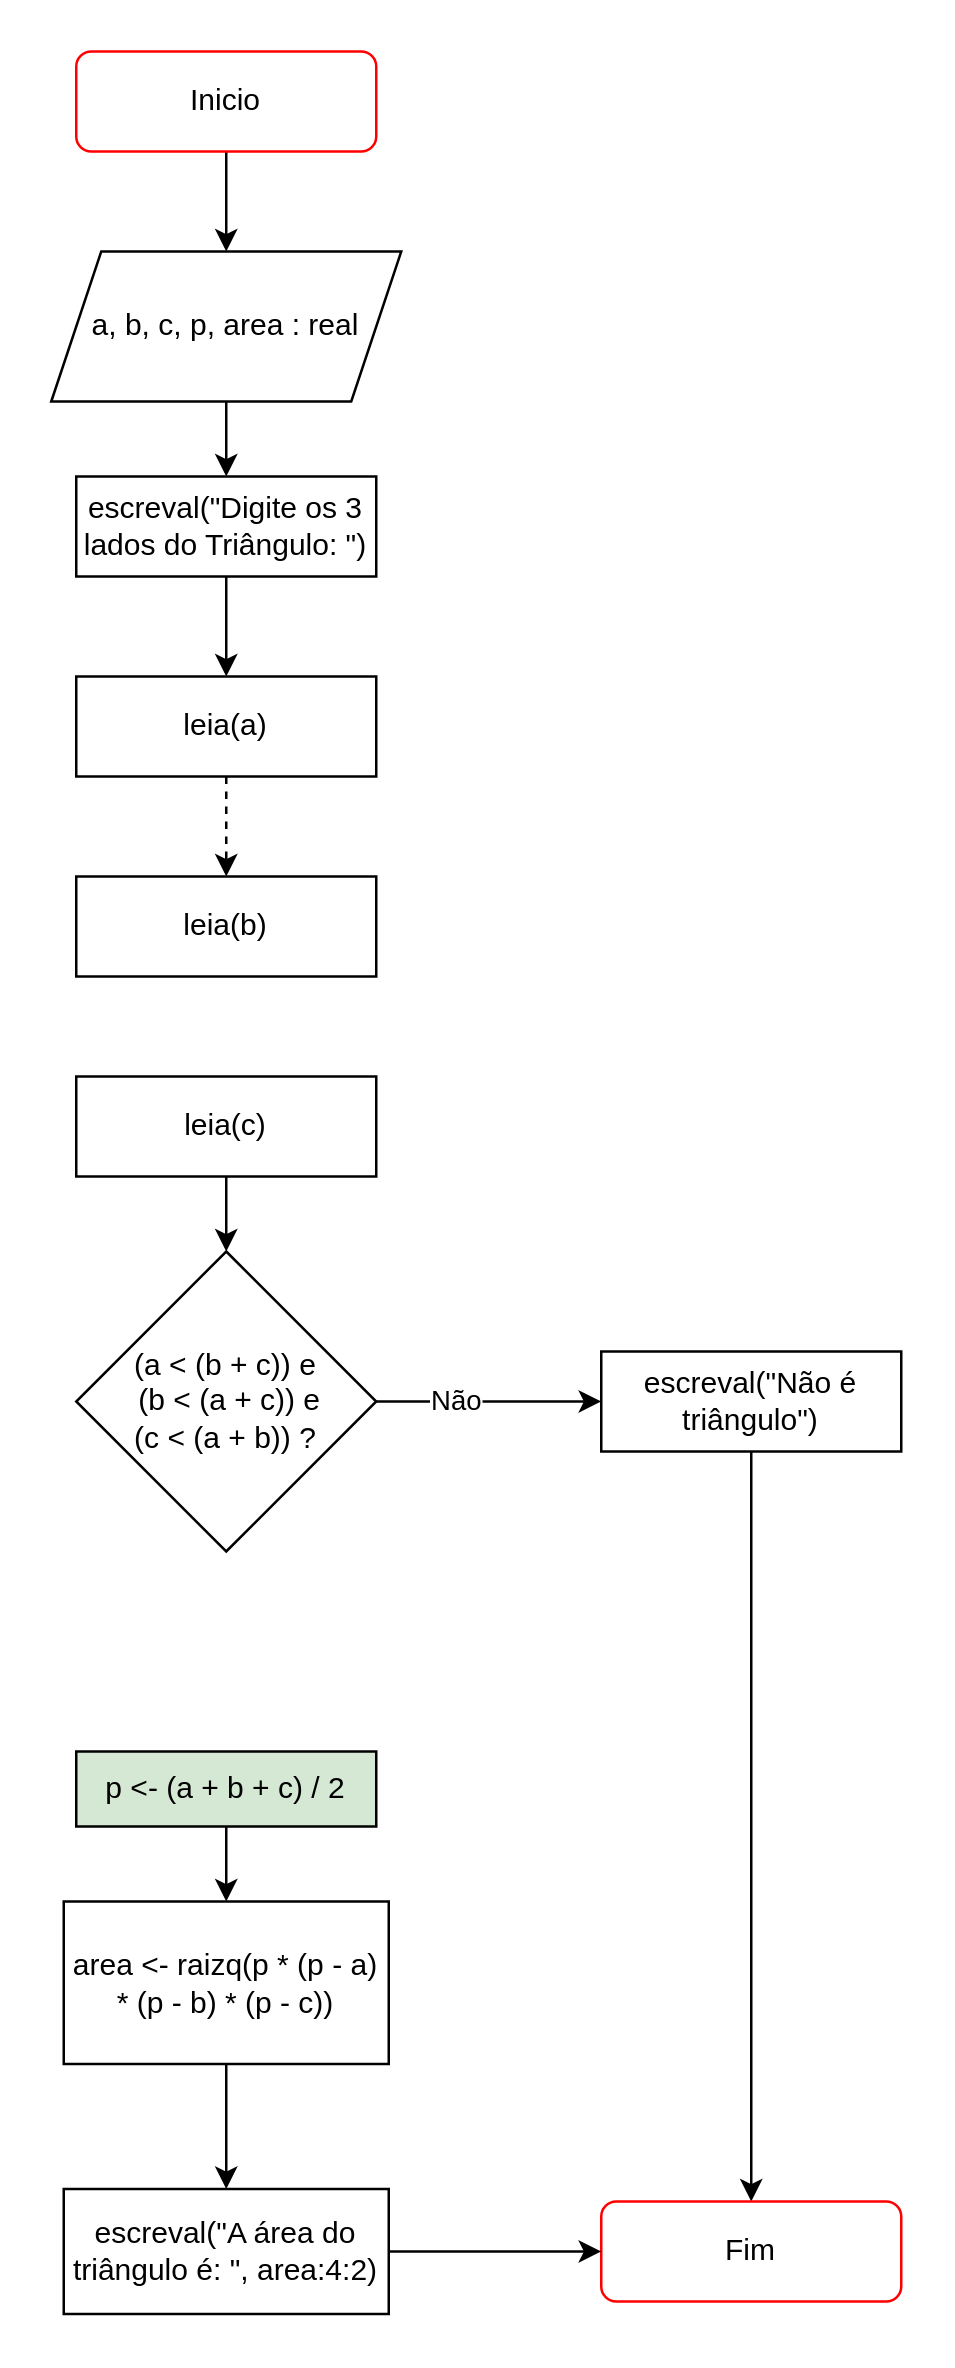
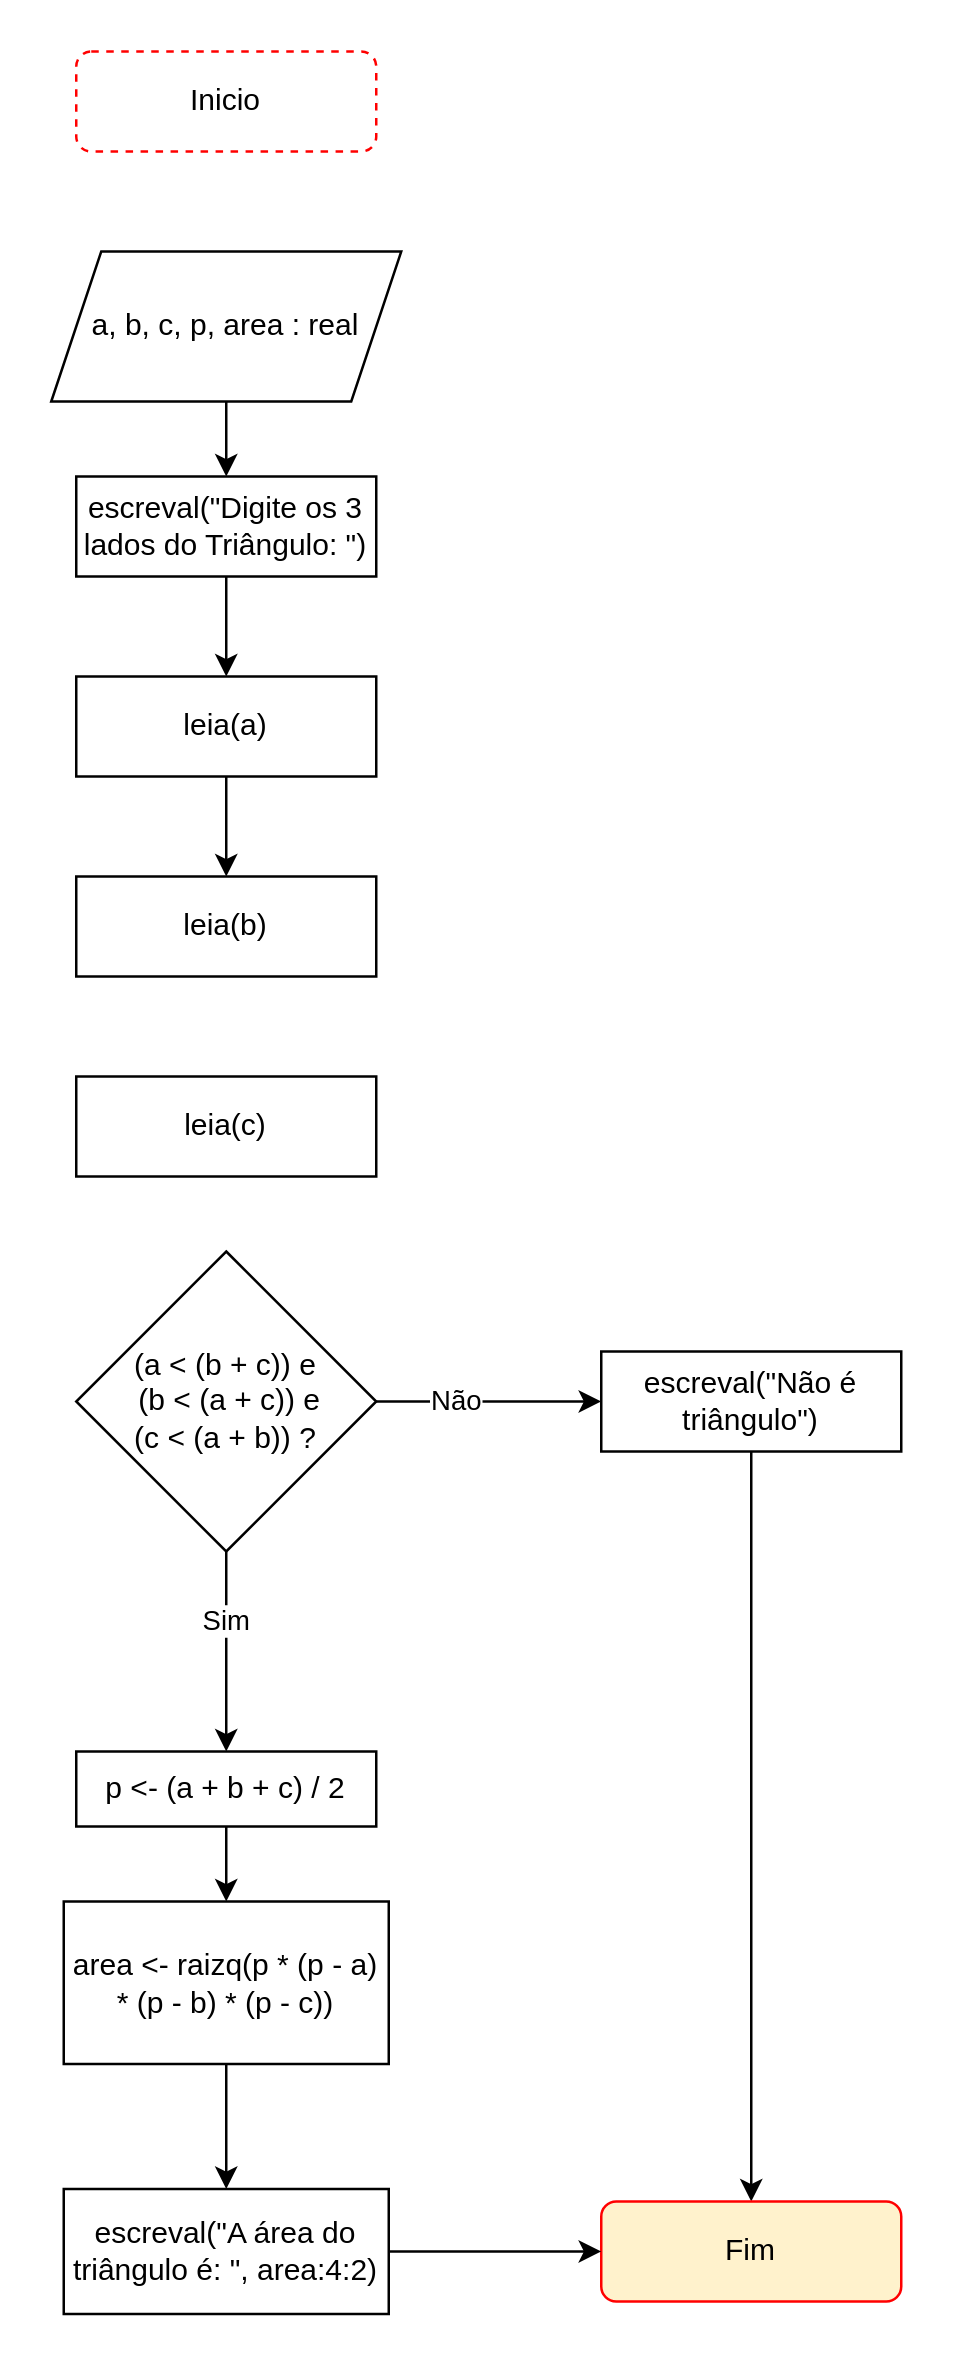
- <mxCell id="3" value="Inicio" style="rounded=1;whiteSpace=wrap;html=1;fontSize=12;glass=0;strokeWidth=1;shadow=0;strokeColor=#FF0000;" parent="1" vertex="1"><mxGeometry x="30" y="20" width="120" height="40" as="geometry" /></mxCell>
+ <mxCell id="3" value="Inicio" style="rounded=1;whiteSpace=wrap;html=1;fontSize=12;glass=0;strokeWidth=1;shadow=0;strokeColor=#FF0000;dashed=1;" parent="1" vertex="1"><mxGeometry x="30" y="20" width="120" height="40" as="geometry" /></mxCell>
- <mxCell id="2" value="" style="edgeStyle=orthogonalEdgeStyle;rounded=0;orthogonalLoop=1;jettySize=auto;html=1;" edge="1" parent="1" source="3" target="5"><mxGeometry relative="1" as="geometry" /></mxCell>
- <mxCell id="8" value="" style="edgeStyle=orthogonalEdgeStyle;rounded=0;orthogonalLoop=1;jettySize=auto;html=1;dashed=1;" edge="1" parent="1" source="9" target="10"><mxGeometry relative="1" as="geometry" /></mxCell>
+ <mxCell id="8" value="" style="edgeStyle=orthogonalEdgeStyle;rounded=0;orthogonalLoop=1;jettySize=auto;html=1;" edge="1" parent="1" source="9" target="10"><mxGeometry relative="1" as="geometry" /></mxCell>
- <mxCell id="11" value="" style="edgeStyle=orthogonalEdgeStyle;rounded=0;orthogonalLoop=1;jettySize=auto;html=1;" edge="1" parent="1" source="12" target="17"><mxGeometry relative="1" as="geometry" /></mxCell>
+ <mxCell id="13" value="" style="edgeStyle=orthogonalEdgeStyle;rounded=0;orthogonalLoop=1;jettySize=auto;html=1;" edge="1" parent="1" source="17" target="19"><mxGeometry relative="1" as="geometry" /></mxCell>
+ <mxCell id="14" value="Sim" style="edgeLabel;html=1;align=center;verticalAlign=middle;resizable=0;points=[];" vertex="1" connectable="0" parent="13"><mxGeometry x="-0.325" y="-1" relative="1" as="geometry"><mxPoint as="offset" /></mxGeometry></mxCell>
- <mxCell id="19" value="p &amp;lt;- (a + b + c) / 2" style="whiteSpace=wrap;html=1;strokeColor=#000000;fillColor=#d5e8d4;" vertex="1" parent="1"><mxGeometry x="30" y="700" width="120" height="30" as="geometry" /></mxCell>
+ <mxCell id="19" value="p &amp;lt;- (a + b + c) / 2" style="whiteSpace=wrap;html=1;strokeColor=#000000;" vertex="1" parent="1"><mxGeometry x="30" y="700" width="120" height="30" as="geometry" /></mxCell>
- <mxCell id="24" value="Fim" style="rounded=1;whiteSpace=wrap;html=1;fontSize=12;glass=0;strokeWidth=1;shadow=0;strokeColor=#FF0000;" vertex="1" parent="1"><mxGeometry x="240" y="880" width="120" height="40" as="geometry" /></mxCell>
+ <mxCell id="24" value="Fim" style="rounded=1;whiteSpace=wrap;html=1;fontSize=12;glass=0;strokeWidth=1;shadow=0;strokeColor=#FF0000;fillColor=#fff2cc;" vertex="1" parent="1"><mxGeometry x="240" y="880" width="120" height="40" as="geometry" /></mxCell>
